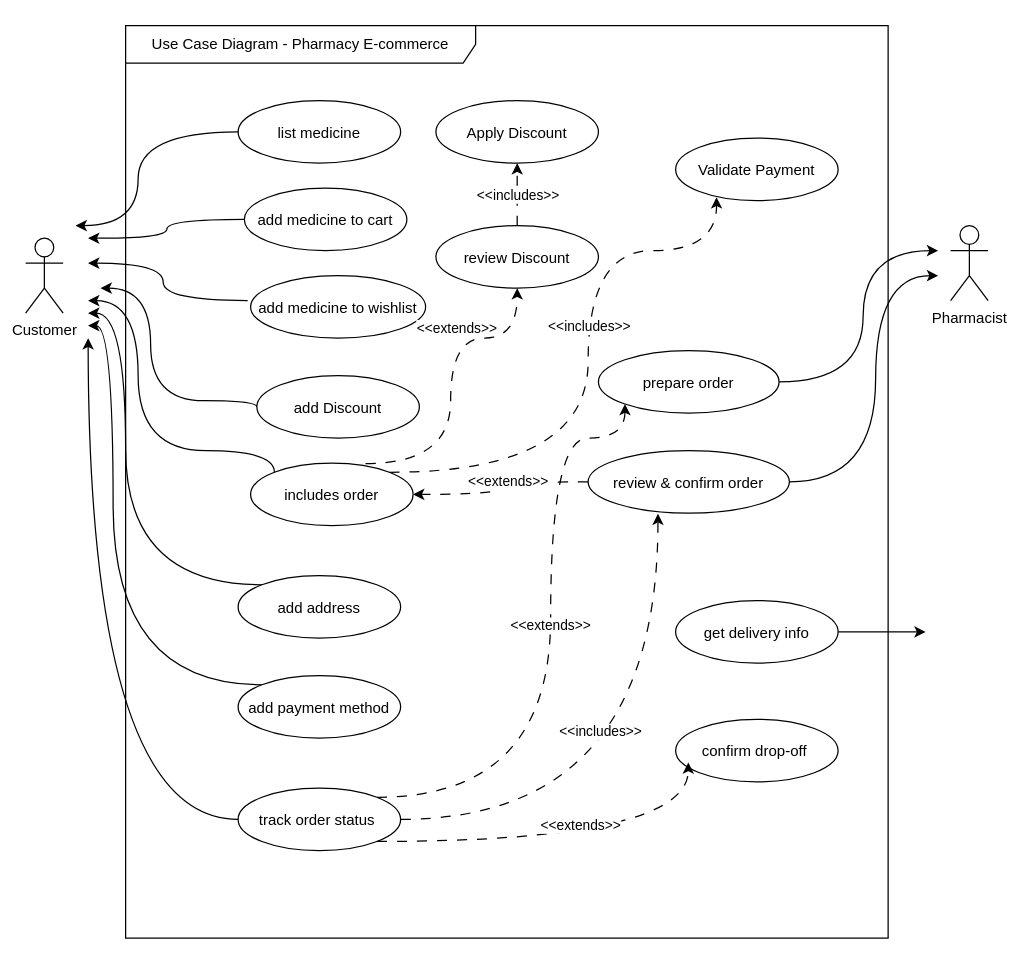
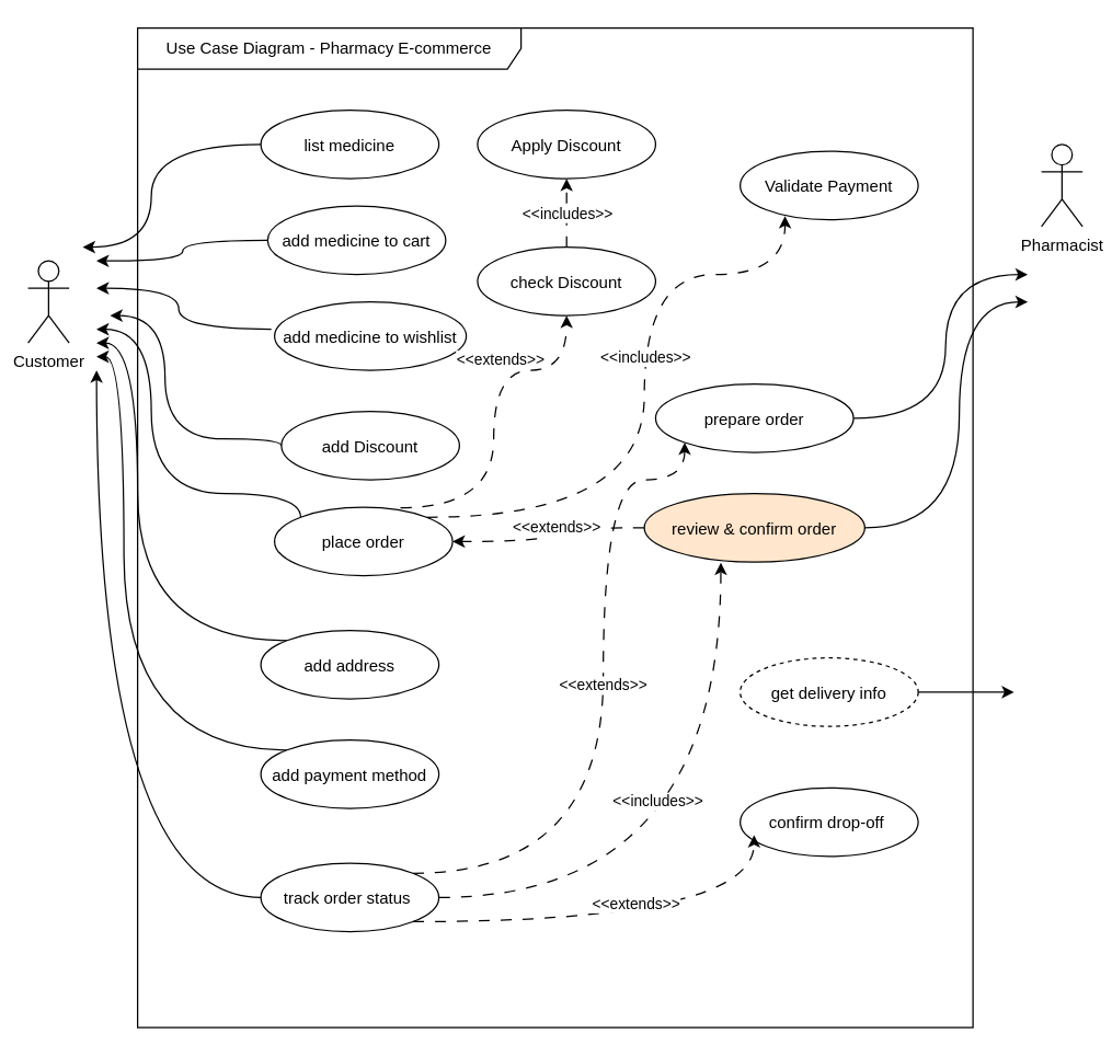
- <mxCell id="23" value="review Discount" style="ellipse;" vertex="1" parent="2"><mxGeometry x="248.25" y="160" width="130" height="50" as="geometry" /></mxCell>
+ <mxCell id="23" value="check Discount" style="ellipse;" vertex="1" parent="2"><mxGeometry x="248.25" y="160" width="130" height="50" as="geometry" /></mxCell>
- <mxCell id="44" value="Pharmacist" style="shape=umlActor;verticalLabelPosition=bottom;verticalAlign=top;html=1;" vertex="1" parent="1"><mxGeometry x="760" y="180" width="30" height="60" as="geometry" /></mxCell>
+ <mxCell id="44" value="Pharmacist" style="shape=umlActor;verticalLabelPosition=bottom;verticalAlign=top;html=1;" vertex="1" parent="1"><mxGeometry x="760" y="105" width="30" height="60" as="geometry" /></mxCell>
- <mxCell id="16" value="review &amp; confirm order" style="ellipse;" vertex="1" parent="2"><mxGeometry x="370" y="340" width="161" height="50" as="geometry" /></mxCell>
+ <mxCell id="16" value="review &amp; confirm order" style="ellipse;fillColor=#ffe6cc;" vertex="1" parent="2"><mxGeometry x="370" y="340" width="161" height="50" as="geometry" /></mxCell>
- <mxCell id="14" value="includes order" style="ellipse;" vertex="1" parent="2"><mxGeometry x="100" y="350" width="130" height="50" as="geometry" /></mxCell>
+ <mxCell id="14" value="place order" style="ellipse;" vertex="1" parent="2"><mxGeometry x="100" y="350" width="130" height="50" as="geometry" /></mxCell>
- <mxCell id="39" value="get delivery info" style="ellipse;" vertex="1" parent="2"><mxGeometry x="440" y="460" width="130" height="50" as="geometry" /></mxCell>
+ <mxCell id="39" value="get delivery info" style="ellipse;dashed=1;" vertex="1" parent="2"><mxGeometry x="440" y="460" width="130" height="50" as="geometry" /></mxCell>
